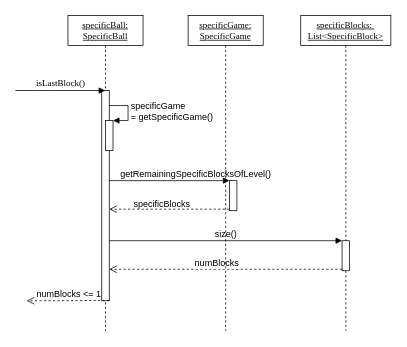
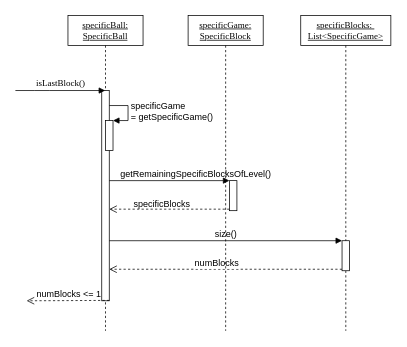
- <mxCell id="14" value="&lt;u&gt;specificGame: SpecificGame&lt;/u&gt;" style="shape=umlLifeline;perimeter=lifelinePerimeter;whiteSpace=wrap;html=1;container=1;collapsible=0;recursiveResize=0;outlineConnect=0;rounded=0;shadow=0;comic=0;labelBackgroundColor=none;strokeColor=#000000;strokeWidth=1;fillColor=#FFFFFF;fontFamily=Verdana;fontSize=12;fontColor=#000000;align=center;" parent="1" vertex="1"><mxGeometry x="250" y="20" width="100" height="420" as="geometry" /></mxCell>
+ <mxCell id="14" value="&lt;u&gt;specificGame: SpecificBlock&lt;/u&gt;" style="shape=umlLifeline;perimeter=lifelinePerimeter;whiteSpace=wrap;html=1;container=1;collapsible=0;recursiveResize=0;outlineConnect=0;rounded=0;shadow=0;comic=0;labelBackgroundColor=none;strokeColor=#000000;strokeWidth=1;fillColor=#FFFFFF;fontFamily=Verdana;fontSize=12;fontColor=#000000;align=center;" parent="1" vertex="1"><mxGeometry x="250" y="20" width="100" height="420" as="geometry" /></mxCell>
- <mxCell id="2" value="&lt;u&gt;specificBlocks:&amp;nbsp;&lt;br&gt;&lt;/u&gt;&lt;u&gt;List&amp;lt;SpecificBlock&amp;gt;&lt;/u&gt;&lt;u&gt;&lt;br&gt;&lt;/u&gt;" style="shape=umlLifeline;perimeter=lifelinePerimeter;whiteSpace=wrap;html=1;container=1;collapsible=0;recursiveResize=0;outlineConnect=0;rounded=0;shadow=0;comic=0;labelBackgroundColor=none;strokeColor=#000000;strokeWidth=1;fillColor=#FFFFFF;fontFamily=Verdana;fontSize=12;fontColor=#000000;align=center;" parent="1" vertex="1"><mxGeometry x="400" y="20" width="120" height="420" as="geometry" /></mxCell>
+ <mxCell id="2" value="&lt;u&gt;specificBlocks:&amp;nbsp;&lt;br&gt;&lt;/u&gt;&lt;u&gt;List&amp;lt;SpecificGame&amp;gt;&lt;/u&gt;&lt;u&gt;&lt;br&gt;&lt;/u&gt;" style="shape=umlLifeline;perimeter=lifelinePerimeter;whiteSpace=wrap;html=1;container=1;collapsible=0;recursiveResize=0;outlineConnect=0;rounded=0;shadow=0;comic=0;labelBackgroundColor=none;strokeColor=#000000;strokeWidth=1;fillColor=#FFFFFF;fontFamily=Verdana;fontSize=12;fontColor=#000000;align=center;" parent="1" vertex="1"><mxGeometry x="400" y="20" width="120" height="420" as="geometry" /></mxCell>
